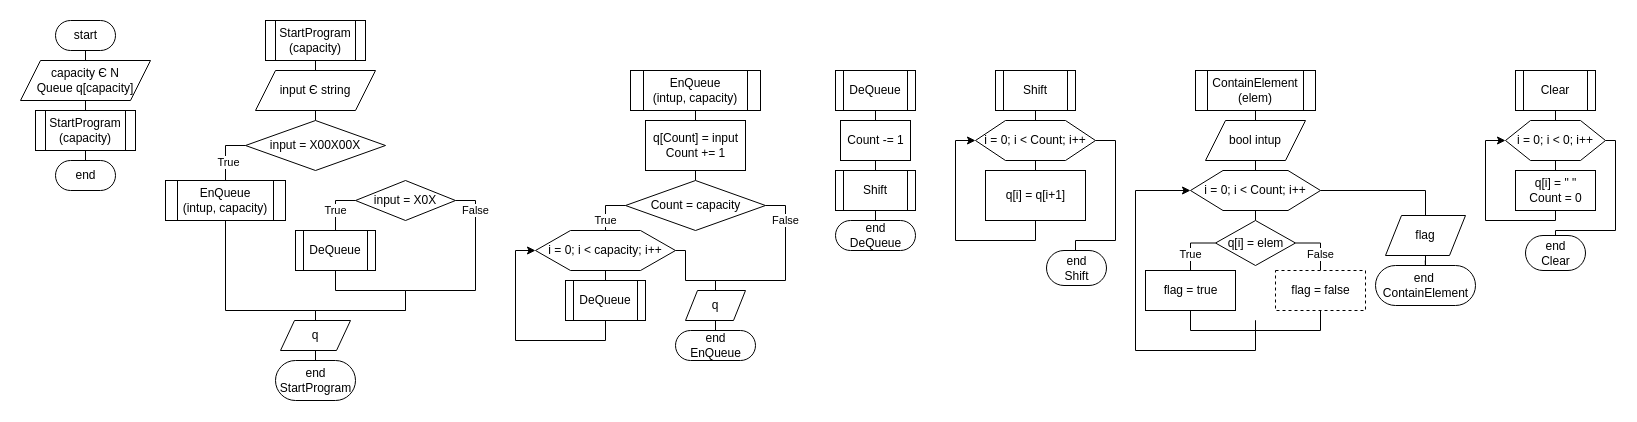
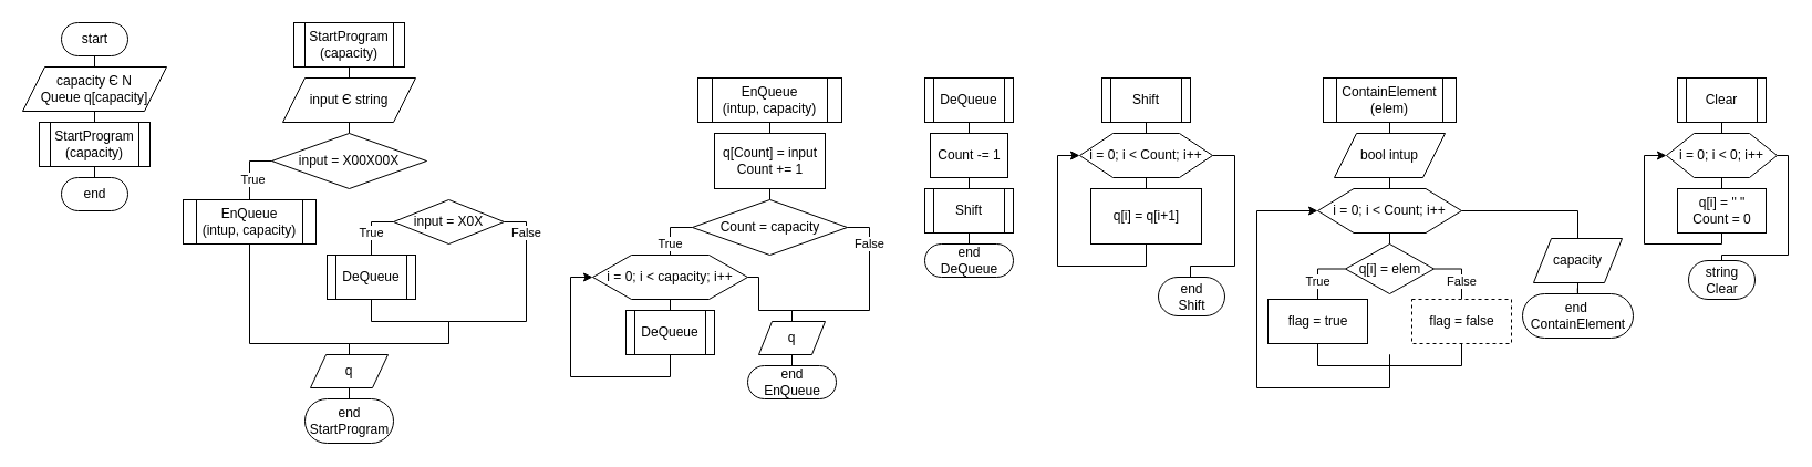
- <mxCell id="72" value="flag" style="shape=parallelogram;perimeter=parallelogramPerimeter;whiteSpace=wrap;html=1;dashed=0;strokeColor=#000000;" vertex="1" parent="1"><mxGeometry x="1385" y="215" width="80" height="40" as="geometry" /></mxCell>
+ <mxCell id="72" value="capacity" style="shape=parallelogram;perimeter=parallelogramPerimeter;whiteSpace=wrap;html=1;dashed=0;strokeColor=#000000;" vertex="1" parent="1"><mxGeometry x="1385" y="215" width="80" height="40" as="geometry" /></mxCell>
- <mxCell id="81" value="end&lt;br&gt;Clear" style="html=1;dashed=0;whitespace=wrap;shape=mxgraph.dfd.start;strokeColor=#000000;" vertex="1" parent="1"><mxGeometry x="1525" y="235" width="60" height="35" as="geometry" /></mxCell>
+ <mxCell id="81" value="string&lt;br&gt;Clear" style="html=1;dashed=0;whitespace=wrap;shape=mxgraph.dfd.start;strokeColor=#000000;" vertex="1" parent="1"><mxGeometry x="1525" y="235" width="60" height="35" as="geometry" /></mxCell>
